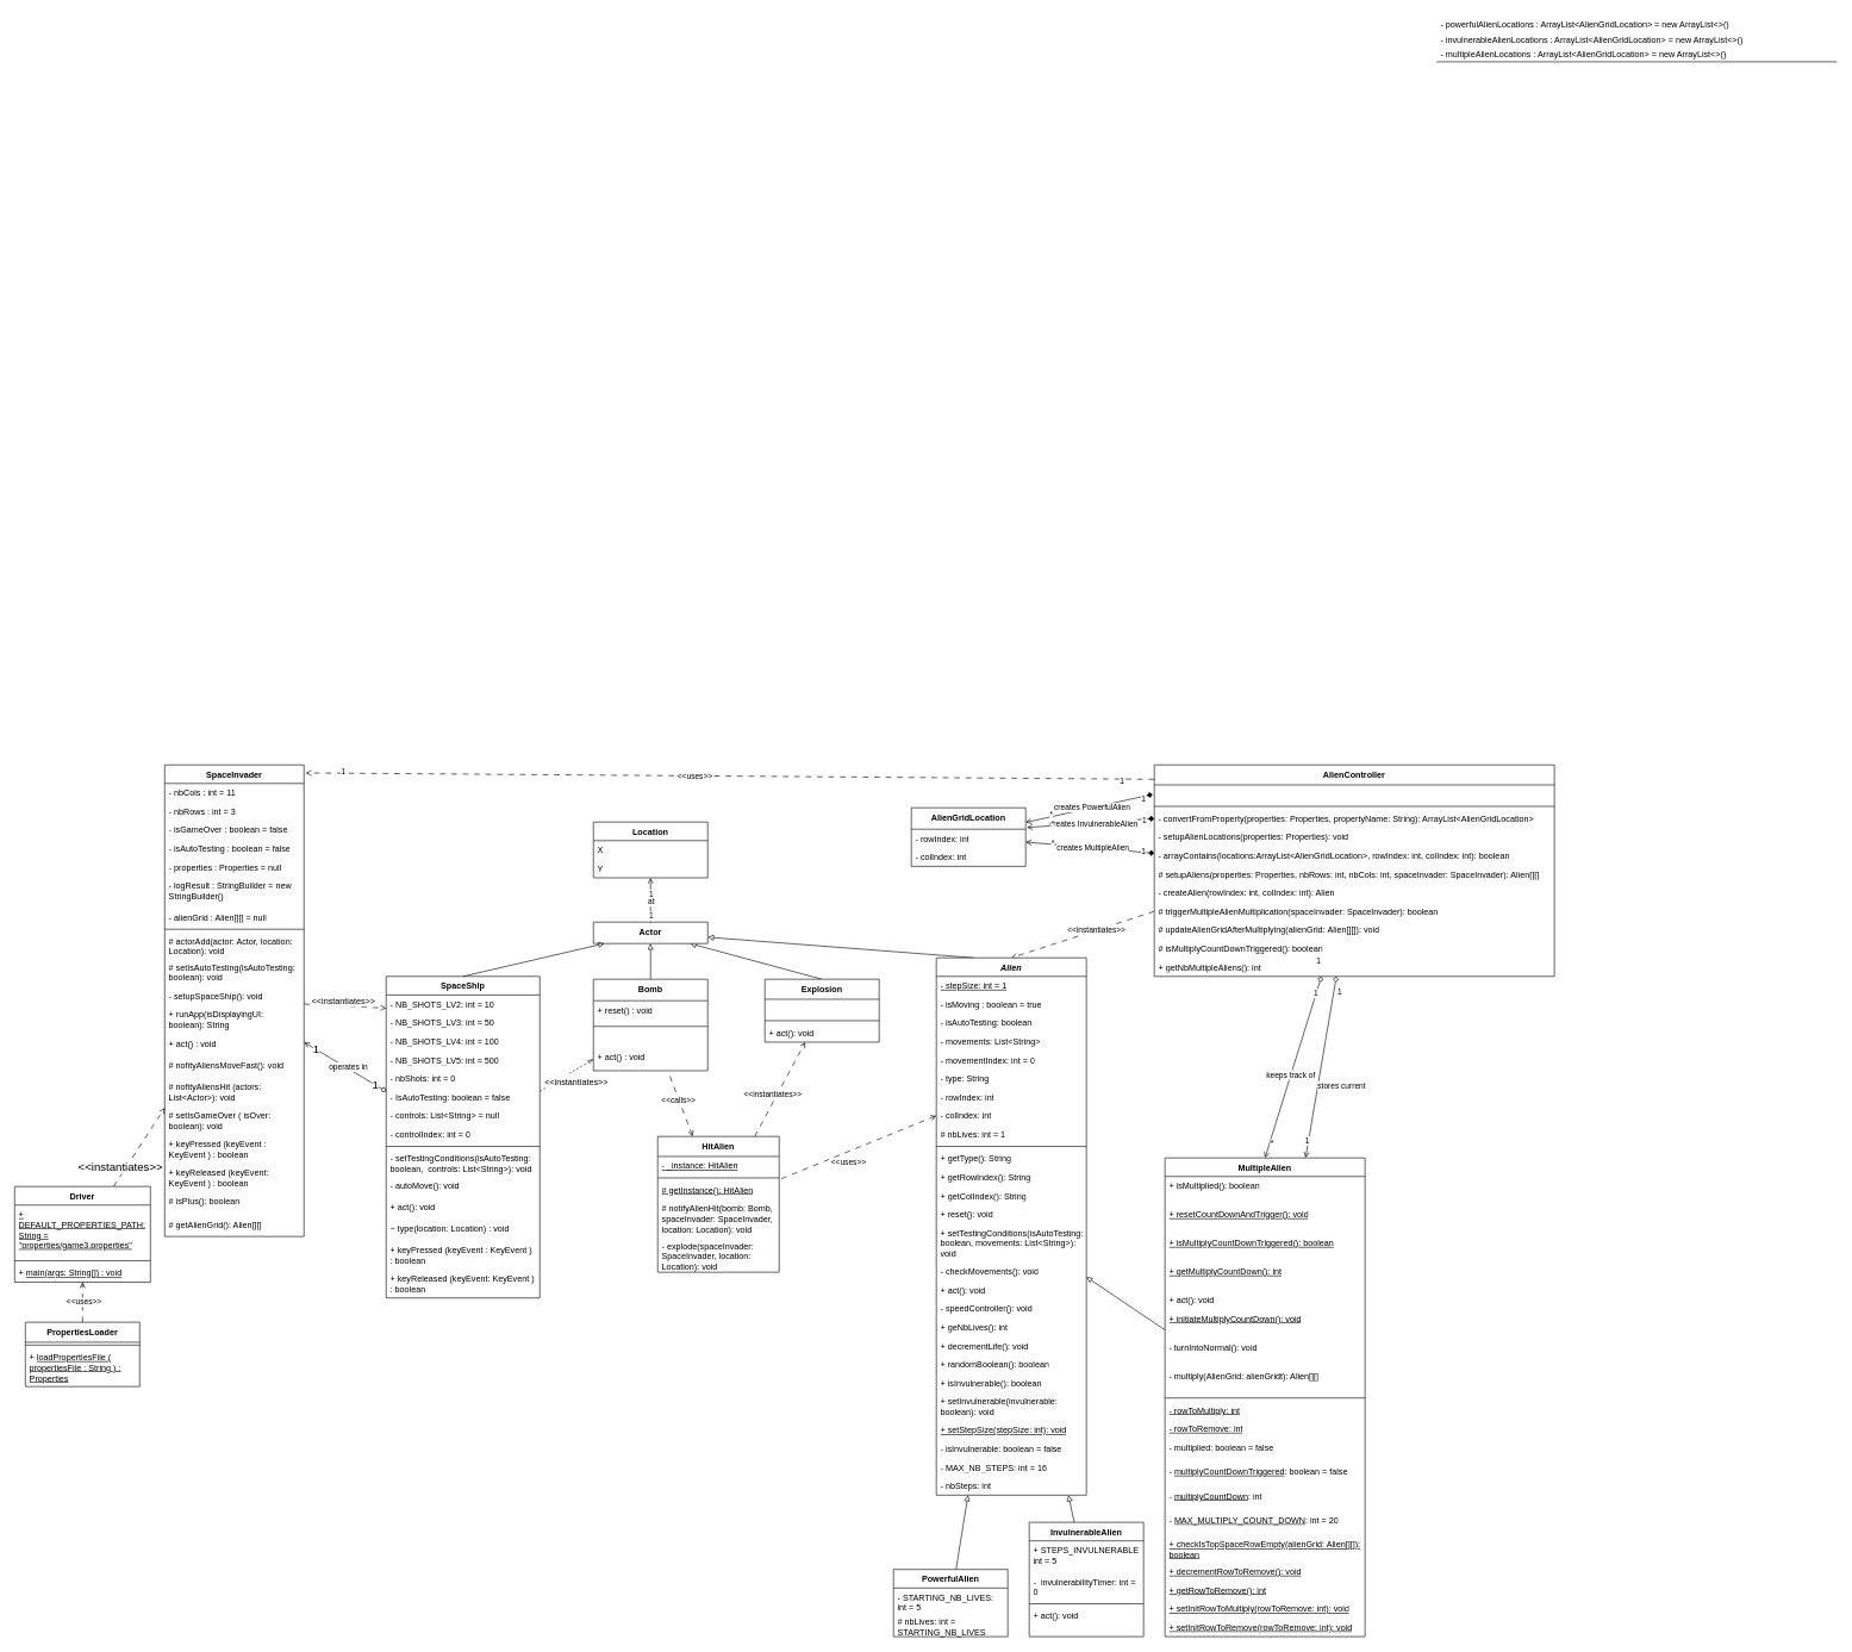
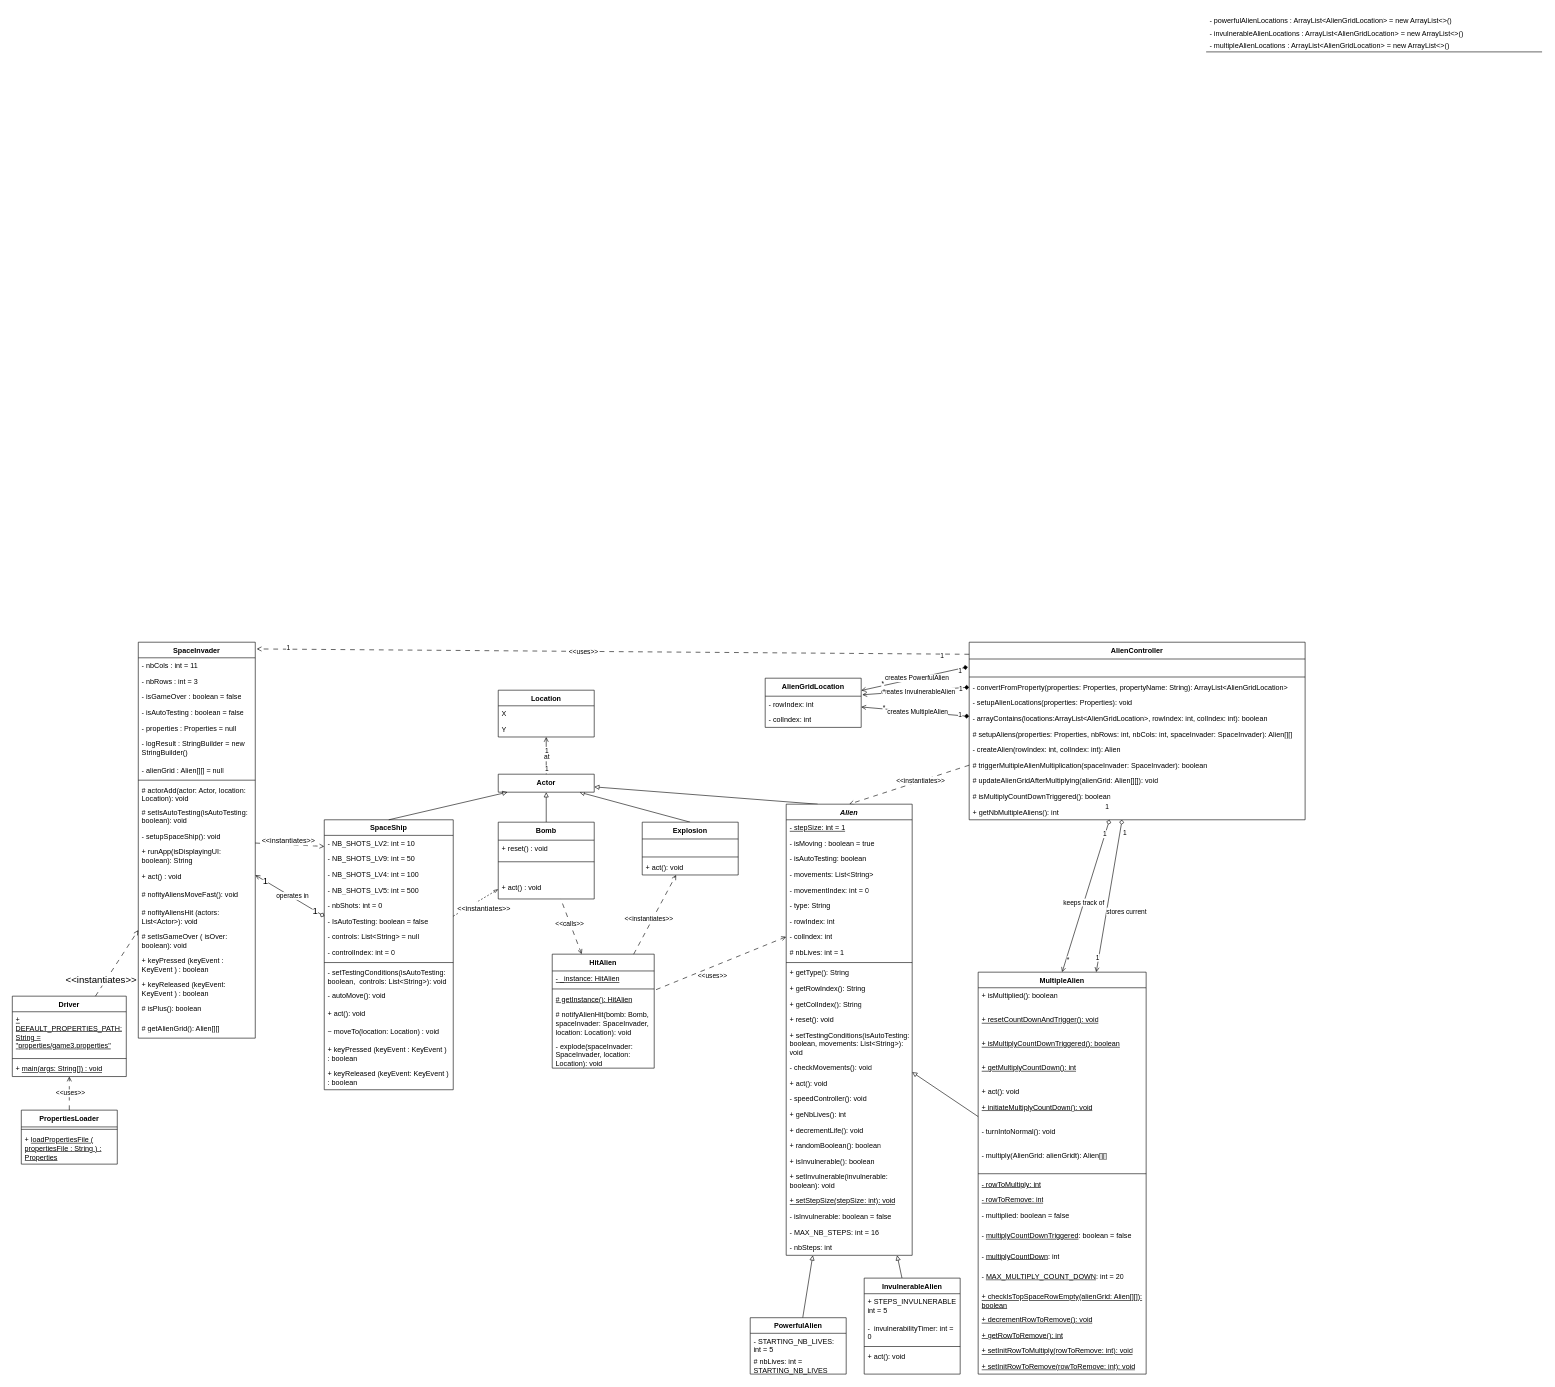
- <mxCell id="40" value="-&amp;nbsp;NB_SHOTS_LV3: int = 50" style="text;strokeColor=none;fillColor=none;align=left;verticalAlign=top;spacingLeft=4;spacingRight=4;overflow=hidden;rotatable=0;points=[[0,0.5],[1,0.5]];portConstraint=eastwest;whiteSpace=wrap;html=1;" parent="38" vertex="1"><mxGeometry y="52" width="215" height="26" as="geometry" /></mxCell>
+ <mxCell id="40" value="-&amp;nbsp;NB_SHOTS_LV9: int = 50" style="text;strokeColor=none;fillColor=none;align=left;verticalAlign=top;spacingLeft=4;spacingRight=4;overflow=hidden;rotatable=0;points=[[0,0.5],[1,0.5]];portConstraint=eastwest;whiteSpace=wrap;html=1;" parent="38" vertex="1"><mxGeometry y="52" width="215" height="26" as="geometry" /></mxCell>
- <mxCell id="51" value="~ type(location: Location) : void" style="text;strokeColor=none;fillColor=none;align=left;verticalAlign=top;spacingLeft=4;spacingRight=4;overflow=hidden;rotatable=0;points=[[0,0.5],[1,0.5]];portConstraint=eastwest;whiteSpace=wrap;html=1;" parent="38" vertex="1"><mxGeometry y="340" width="215" height="30" as="geometry" /></mxCell>
+ <mxCell id="51" value="~ moveTo(location: Location) : void" style="text;strokeColor=none;fillColor=none;align=left;verticalAlign=top;spacingLeft=4;spacingRight=4;overflow=hidden;rotatable=0;points=[[0,0.5],[1,0.5]];portConstraint=eastwest;whiteSpace=wrap;html=1;" parent="38" vertex="1"><mxGeometry y="340" width="215" height="30" as="geometry" /></mxCell>
